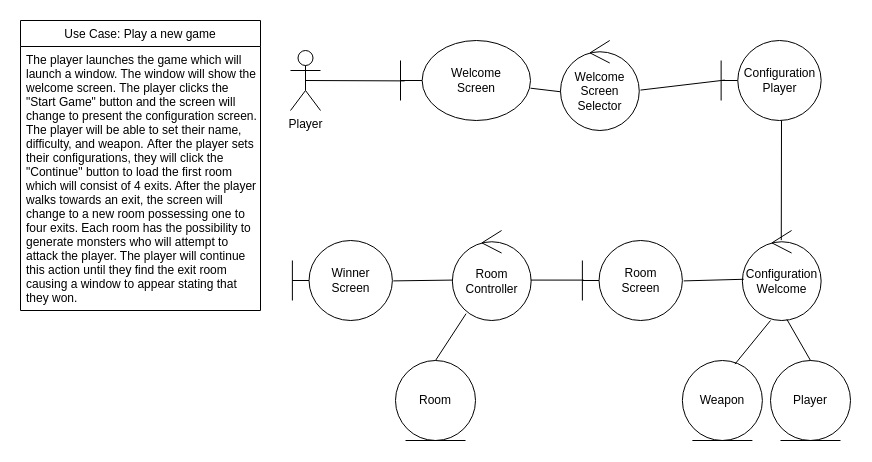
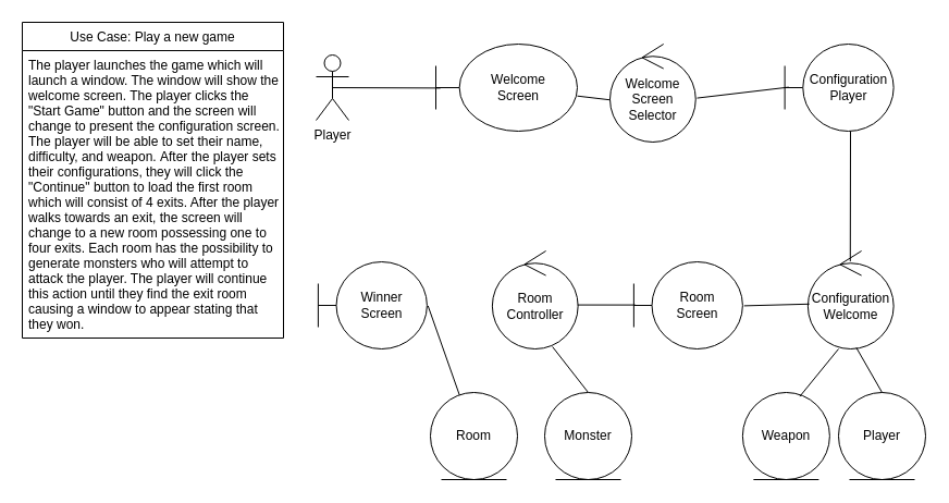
- <mxCell id="22" value="" style="endArrow=none;html=1;exitX=1.009;exitY=0.505;exitDx=0;exitDy=0;exitPerimeter=0;entryX=0.002;entryY=0.551;entryDx=0;entryDy=0;entryPerimeter=0;" parent="1" source="14" target="13" edge="1"><mxGeometry width="50" height="50" relative="1" as="geometry"><mxPoint x="410" y="300" as="sourcePoint" /><mxPoint x="450" y="250" as="targetPoint" /></mxGeometry></mxCell>
+ <mxCell id="22" value="" style="endArrow=none;html=1;exitX=1.009;exitY=0.505;exitDx=0;exitDy=0;exitPerimeter=0;" parent="1" source="14" target="11" edge="1"><mxGeometry width="50" height="50" relative="1" as="geometry"><mxPoint x="410" y="300" as="sourcePoint" /><mxPoint x="450" y="250" as="targetPoint" /></mxGeometry></mxCell>
- <mxCell id="20" value="" style="endArrow=none;html=1;entryX=0.174;entryY=0.924;entryDx=0;entryDy=0;entryPerimeter=0;exitX=0.5;exitY=0;exitDx=0;exitDy=0;" parent="1" source="11" target="13" edge="1"><mxGeometry width="50" height="50" relative="1" as="geometry"><mxPoint x="410" y="300" as="sourcePoint" /><mxPoint x="460" y="250" as="targetPoint" /></mxGeometry></mxCell>
+ <mxCell id="25" style="rounded=0;orthogonalLoop=1;jettySize=auto;html=1;exitX=0.5;exitY=0;exitDx=0;exitDy=0;endArrow=none;endFill=0;entryX=0.702;entryY=0.978;entryDx=0;entryDy=0;entryPerimeter=0;" edge="1" parent="1" source="26" target="13"><mxGeometry relative="1" as="geometry"><mxPoint x="540" y="330" as="targetPoint" /></mxGeometry></mxCell>
+ <mxCell id="26" value="Monster" style="ellipse;shape=umlEntity;whiteSpace=wrap;html=1;" vertex="1" parent="1"><mxGeometry x="500" y="360" width="80" height="80" as="geometry" /></mxCell>
